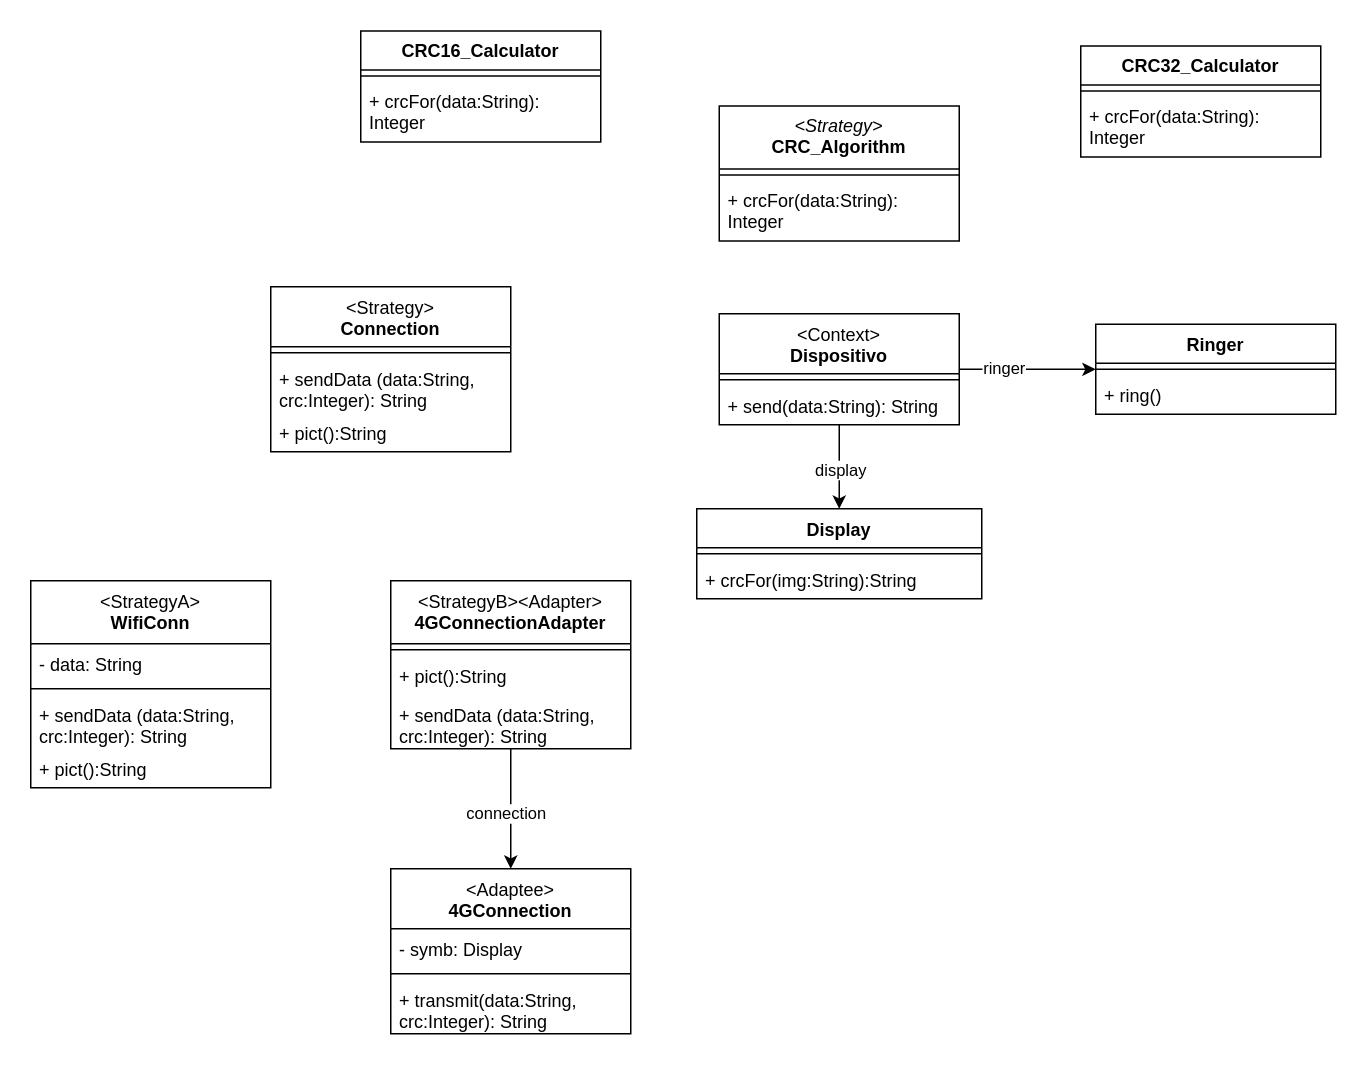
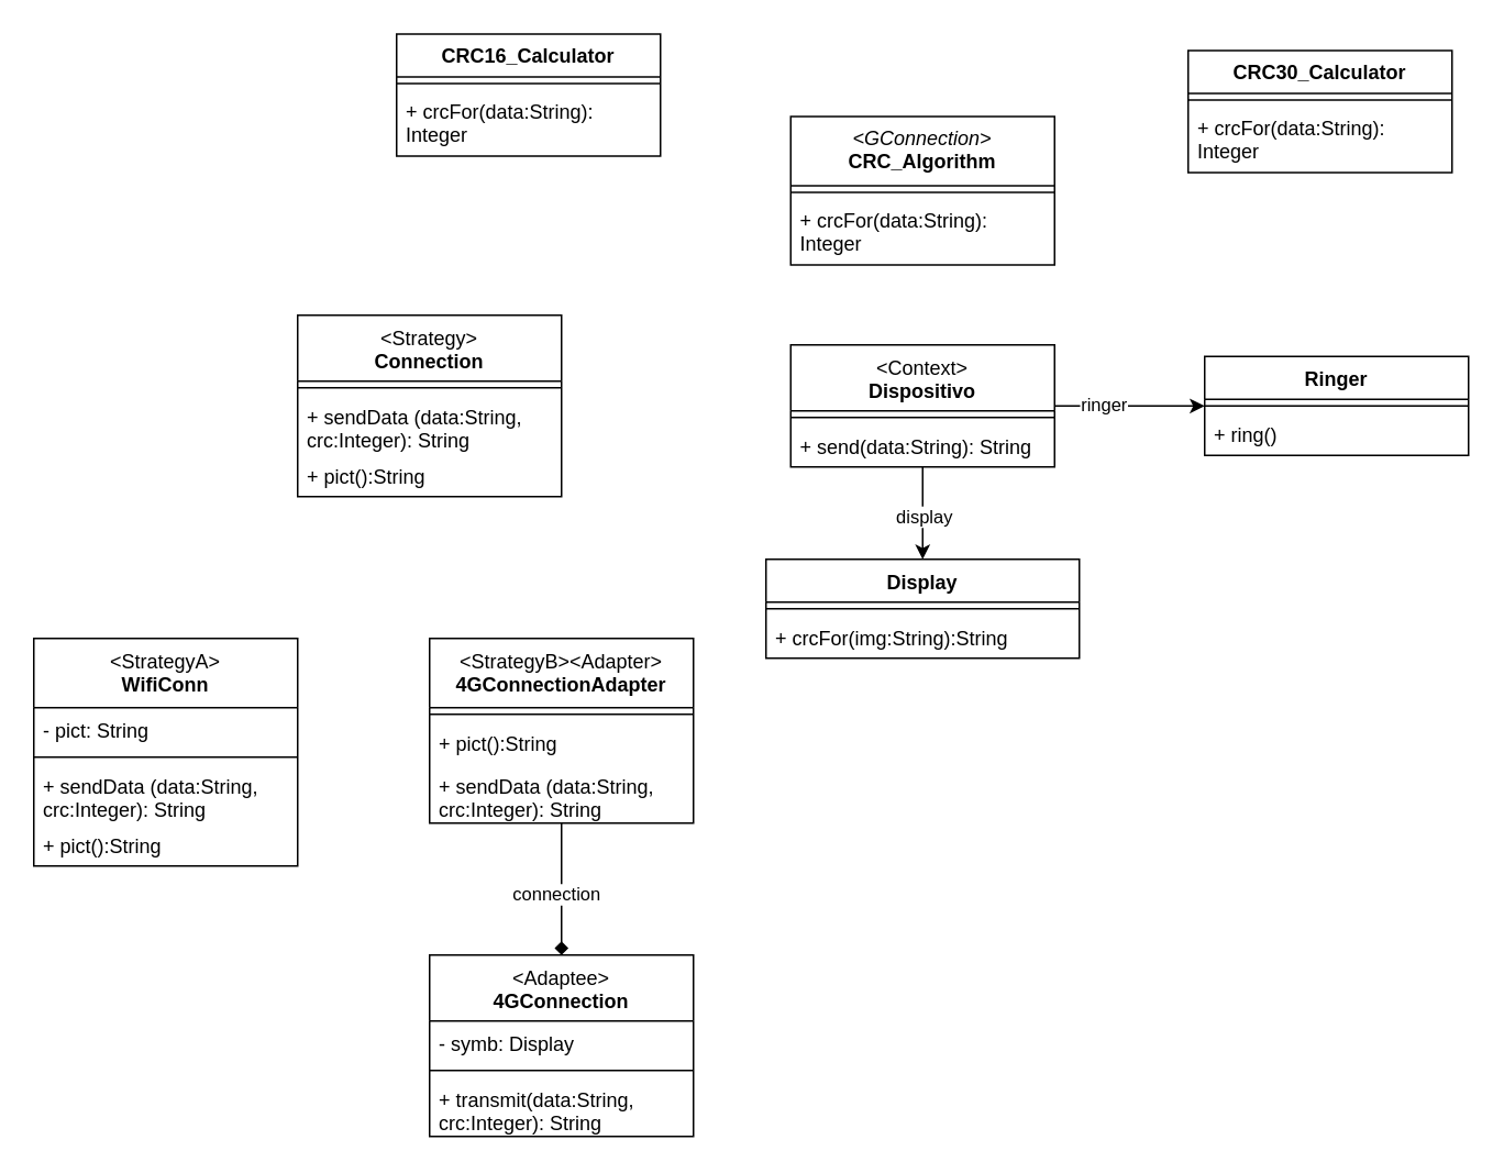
- <mxCell id="5" value="CRC32_Calculator" style="swimlane;fontStyle=1;align=center;verticalAlign=top;childLayout=stackLayout;horizontal=1;startSize=26;horizontalStack=0;resizeParent=1;resizeParentMax=0;resizeLast=0;collapsible=1;marginBottom=0;whiteSpace=wrap;html=1;" parent="1" vertex="1"><mxGeometry x="720" y="30" width="160" height="74" as="geometry" /></mxCell>
+ <mxCell id="5" value="CRC30_Calculator" style="swimlane;fontStyle=1;align=center;verticalAlign=top;childLayout=stackLayout;horizontal=1;startSize=26;horizontalStack=0;resizeParent=1;resizeParentMax=0;resizeLast=0;collapsible=1;marginBottom=0;whiteSpace=wrap;html=1;" parent="1" vertex="1"><mxGeometry x="720" y="30" width="160" height="74" as="geometry" /></mxCell>
- <mxCell id="40" value="&lt;i style=&quot;font-weight: normal;&quot;&gt;&amp;lt;Strategy&amp;gt;&lt;/i&gt;&lt;br&gt;CRC_Algorithm" style="swimlane;fontStyle=1;align=center;verticalAlign=top;childLayout=stackLayout;horizontal=1;startSize=42;horizontalStack=0;resizeParent=1;resizeParentMax=0;resizeLast=0;collapsible=1;marginBottom=0;whiteSpace=wrap;html=1;" vertex="1" parent="1"><mxGeometry x="479" y="70" width="160" height="90" as="geometry" /></mxCell>
+ <mxCell id="40" value="&lt;i style=&quot;font-weight: normal;&quot;&gt;&amp;lt;GConnection&amp;gt;&lt;/i&gt;&lt;br&gt;CRC_Algorithm" style="swimlane;fontStyle=1;align=center;verticalAlign=top;childLayout=stackLayout;horizontal=1;startSize=42;horizontalStack=0;resizeParent=1;resizeParentMax=0;resizeLast=0;collapsible=1;marginBottom=0;whiteSpace=wrap;html=1;" vertex="1" parent="1"><mxGeometry x="479" y="70" width="160" height="90" as="geometry" /></mxCell>
- <mxCell id="22" value="- data: String" style="text;strokeColor=none;fillColor=none;align=left;verticalAlign=top;spacingLeft=4;spacingRight=4;overflow=hidden;rotatable=0;points=[[0,0.5],[1,0.5]];portConstraint=eastwest;whiteSpace=wrap;html=1;" parent="21" vertex="1"><mxGeometry y="42" width="160" height="26" as="geometry" /></mxCell>
+ <mxCell id="22" value="- pict: String" style="text;strokeColor=none;fillColor=none;align=left;verticalAlign=top;spacingLeft=4;spacingRight=4;overflow=hidden;rotatable=0;points=[[0,0.5],[1,0.5]];portConstraint=eastwest;whiteSpace=wrap;html=1;" parent="21" vertex="1"><mxGeometry y="42" width="160" height="26" as="geometry" /></mxCell>
- <mxCell id="38" value="" style="endArrow=classic;html=1;rounded=0;" parent="1" source="34" target="26" edge="1"><mxGeometry width="50" height="50" relative="1" as="geometry"><mxPoint x="489" y="255.57" as="sourcePoint" /><mxPoint x="350" y="255.57" as="targetPoint" /></mxGeometry></mxCell>
+ <mxCell id="38" value="" style="endArrow=diamond;html=1;rounded=0;" parent="1" source="34" target="26" edge="1"><mxGeometry width="50" height="50" relative="1" as="geometry"><mxPoint x="489" y="255.57" as="sourcePoint" /><mxPoint x="350" y="255.57" as="targetPoint" /></mxGeometry></mxCell>
